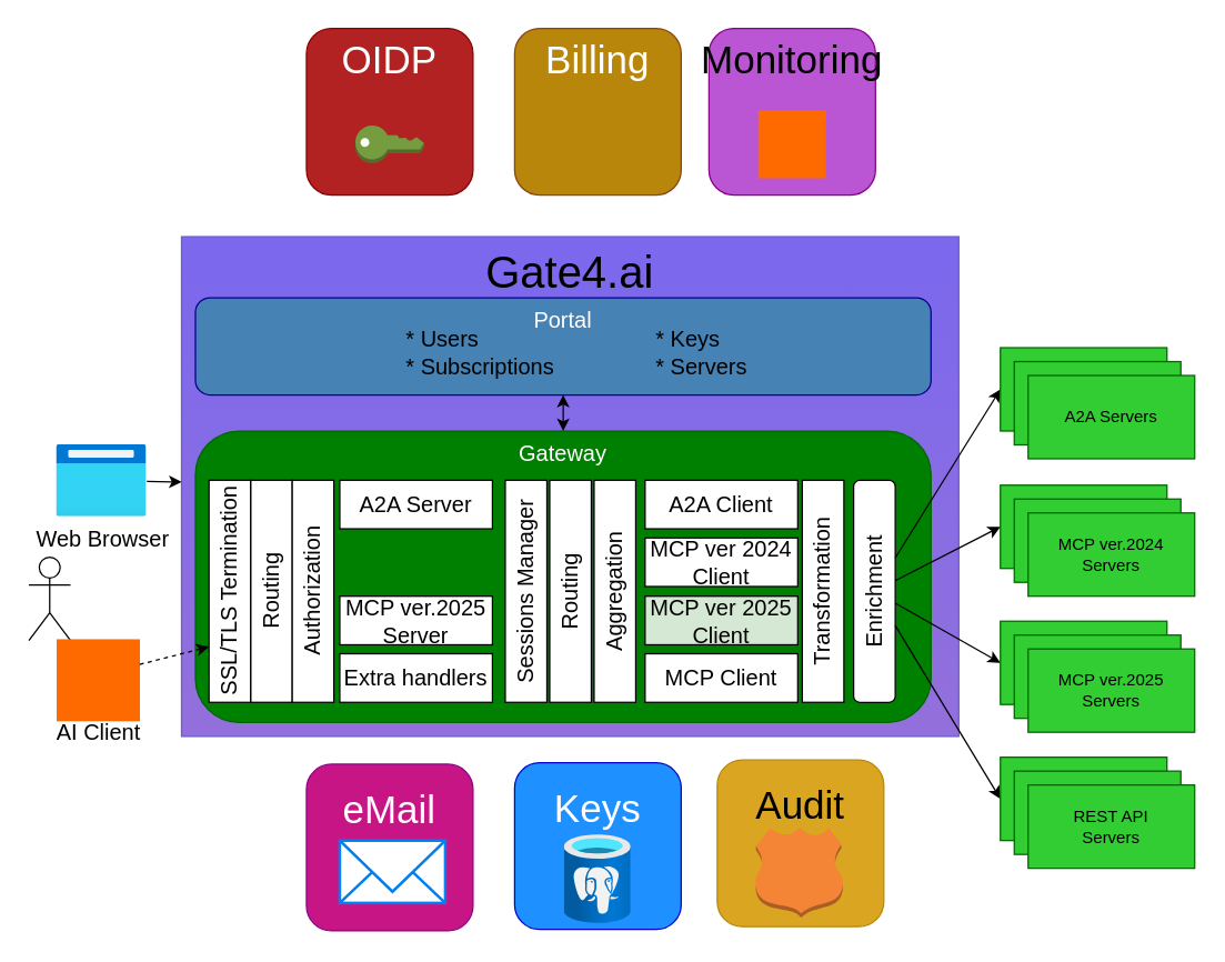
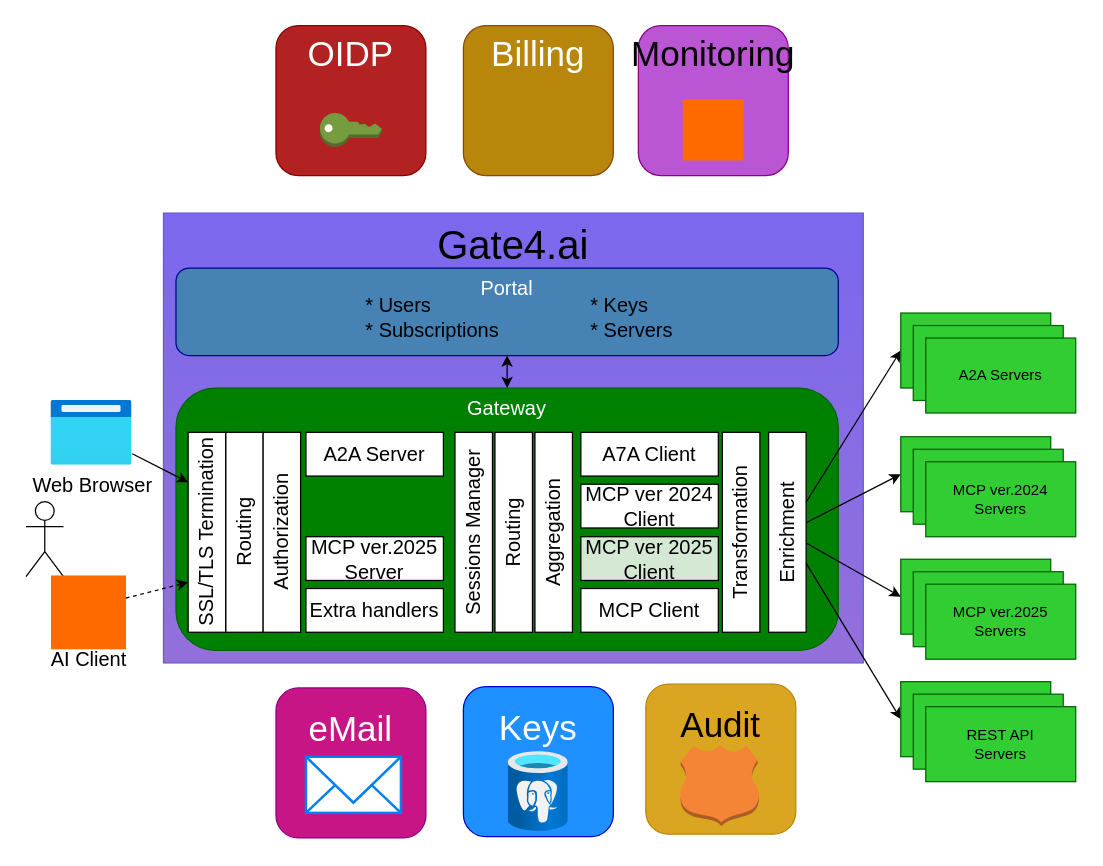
- <mxCell id="17" value="" style="endArrow=classic;html=1;rounded=0;" parent="1" source="5" target="2" edge="1"><mxGeometry width="50" height="50" relative="1" as="geometry"><mxPoint x="540" y="450" as="sourcePoint" /><mxPoint x="590" y="400" as="targetPoint" /></mxGeometry></mxCell>
+ <mxCell id="17" value="" style="endArrow=classic;html=1;rounded=0;entryX=0;entryY=0.25;entryDx=0;entryDy=0;" parent="1" source="5" target="40" edge="1"><mxGeometry width="50" height="50" relative="1" as="geometry"><mxPoint x="540" y="450" as="sourcePoint" /><mxPoint x="590" y="400" as="targetPoint" /></mxGeometry></mxCell>
- <mxCell id="42" value="A2A Client" style="rounded=0;whiteSpace=wrap;html=1;fontSize=16;" vertex="1" parent="1"><mxGeometry x="464" y="345.45" width="110" height="35" as="geometry" /></mxCell>
+ <mxCell id="42" value="A7A Client" style="rounded=0;whiteSpace=wrap;html=1;fontSize=16;" vertex="1" parent="1"><mxGeometry x="464" y="345.45" width="110" height="35" as="geometry" /></mxCell>
- <mxCell id="30" value="Enrichment" style="whiteSpace=wrap;html=1;horizontal=0;fontSize=16;rounded=1;" parent="1" vertex="1"><mxGeometry x="614.25" y="345.45" width="30" height="160" as="geometry" /></mxCell>
+ <mxCell id="30" value="Enrichment" style="rounded=0;whiteSpace=wrap;html=1;horizontal=0;fontSize=16;" parent="1" vertex="1"><mxGeometry x="614.25" y="345.45" width="30" height="160" as="geometry" /></mxCell>
